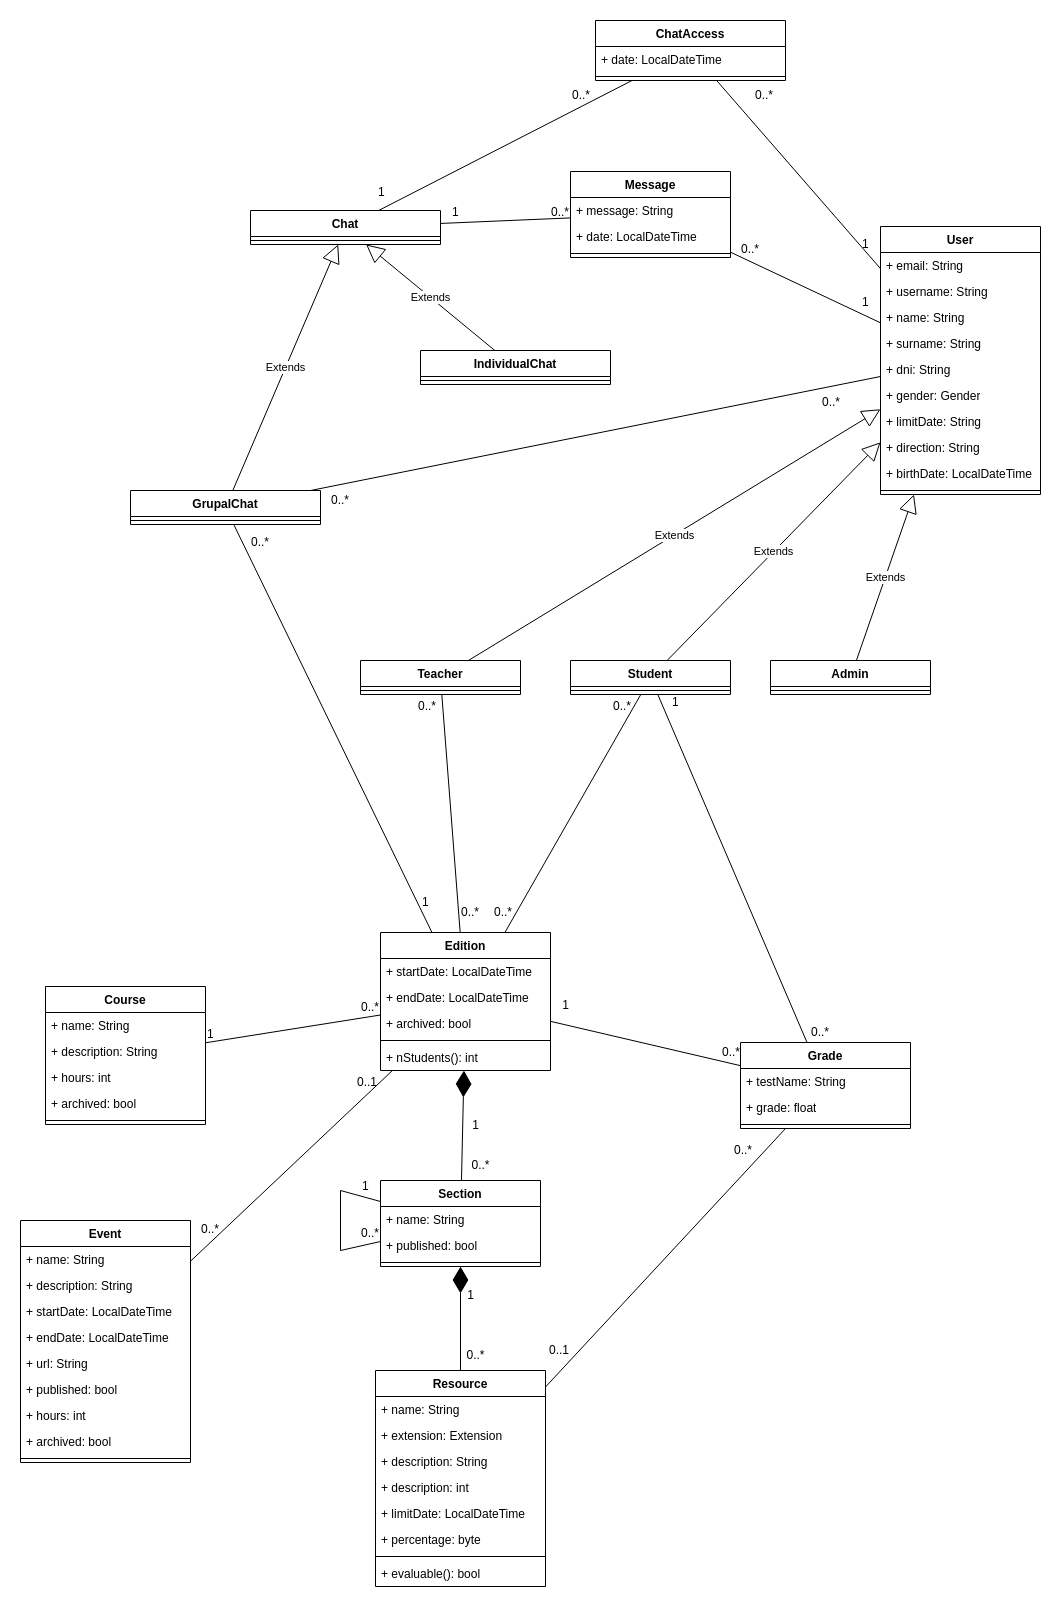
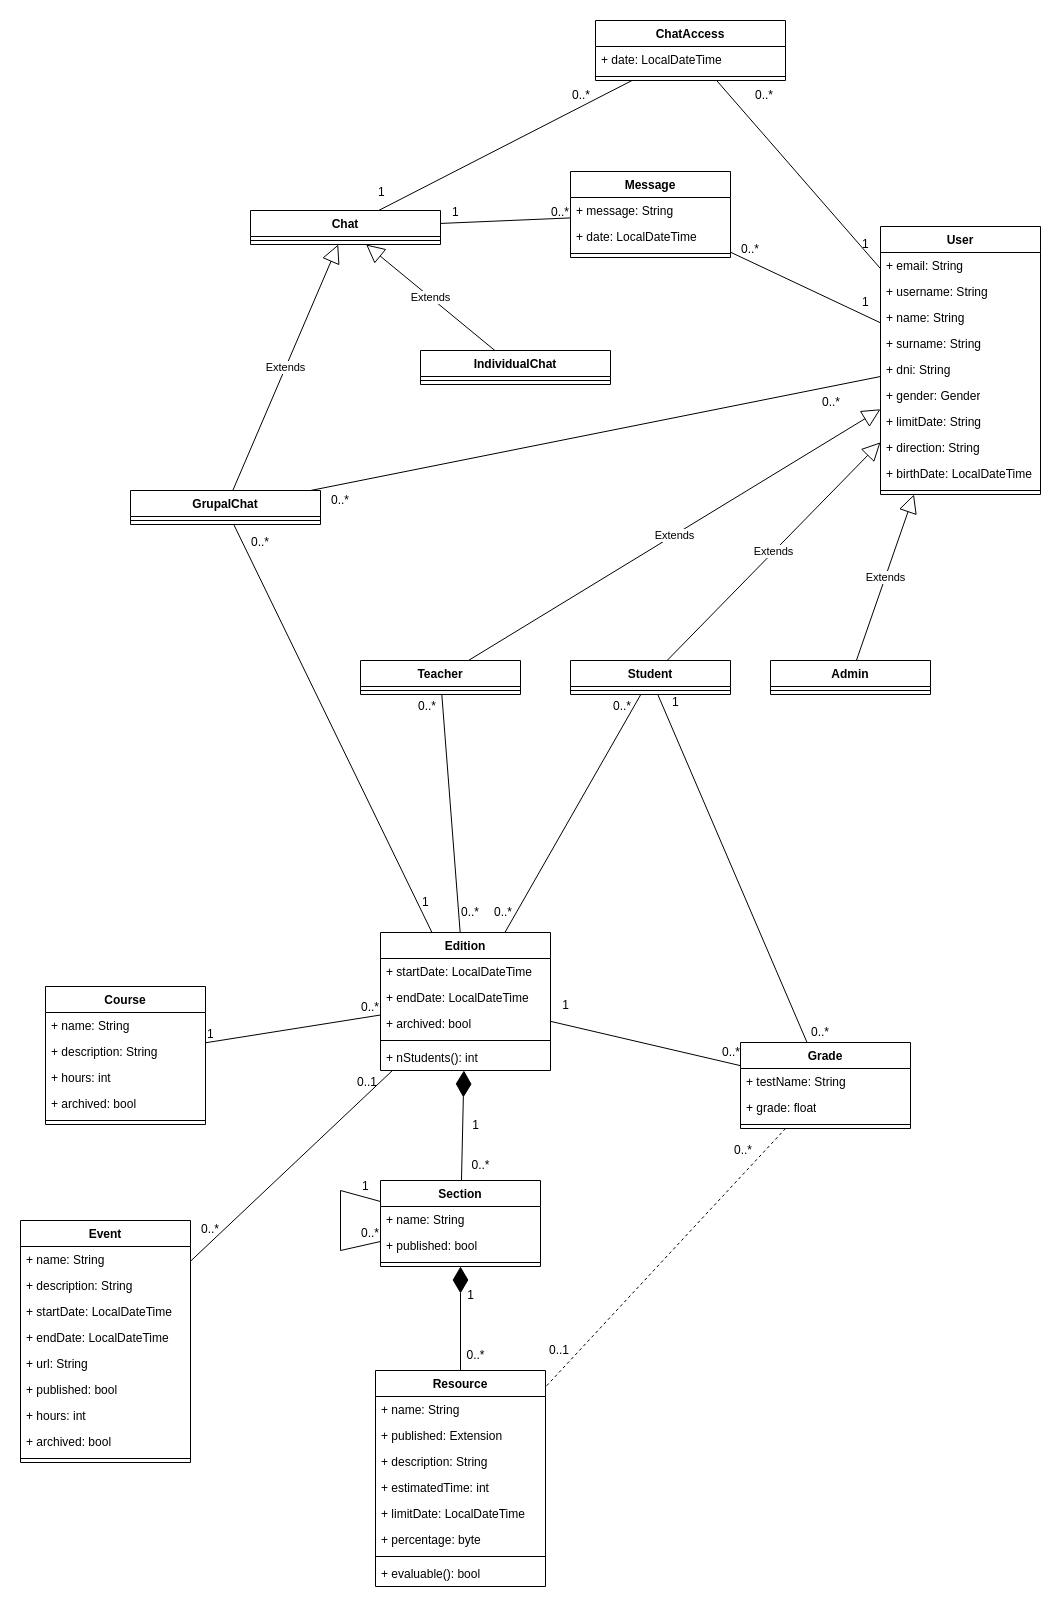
- <mxCell id="120" value="" style="endArrow=none;html=1;rounded=0;" parent="1" source="116" target="44" edge="1"><mxGeometry relative="1" as="geometry"><mxPoint x="707" y="880" as="sourcePoint" /><mxPoint x="843.517" y="1435" as="targetPoint" /></mxGeometry></mxCell>
+ <mxCell id="120" value="" style="endArrow=none;html=1;rounded=0;dashed=1;" parent="1" source="116" target="44" edge="1"><mxGeometry relative="1" as="geometry"><mxPoint x="707" y="880" as="sourcePoint" /><mxPoint x="843.517" y="1435" as="targetPoint" /></mxGeometry></mxCell>
- <mxCell id="46" value="+ extension: Extension" style="text;strokeColor=none;fillColor=none;align=left;verticalAlign=top;spacingLeft=4;spacingRight=4;overflow=hidden;rotatable=0;points=[[0,0.5],[1,0.5]];portConstraint=eastwest;whiteSpace=wrap;html=1;" parent="44" vertex="1"><mxGeometry y="52" width="170" height="26" as="geometry" /></mxCell>
+ <mxCell id="46" value="+ published: Extension" style="text;strokeColor=none;fillColor=none;align=left;verticalAlign=top;spacingLeft=4;spacingRight=4;overflow=hidden;rotatable=0;points=[[0,0.5],[1,0.5]];portConstraint=eastwest;whiteSpace=wrap;html=1;" parent="44" vertex="1"><mxGeometry y="52" width="170" height="26" as="geometry" /></mxCell>
- <mxCell id="48" value="+ description: int" style="text;strokeColor=none;fillColor=none;align=left;verticalAlign=top;spacingLeft=4;spacingRight=4;overflow=hidden;rotatable=0;points=[[0,0.5],[1,0.5]];portConstraint=eastwest;whiteSpace=wrap;html=1;" parent="44" vertex="1"><mxGeometry y="104" width="170" height="26" as="geometry" /></mxCell>
+ <mxCell id="48" value="+ estimatedTime: int" style="text;strokeColor=none;fillColor=none;align=left;verticalAlign=top;spacingLeft=4;spacingRight=4;overflow=hidden;rotatable=0;points=[[0,0.5],[1,0.5]];portConstraint=eastwest;whiteSpace=wrap;html=1;" parent="44" vertex="1"><mxGeometry y="104" width="170" height="26" as="geometry" /></mxCell>
